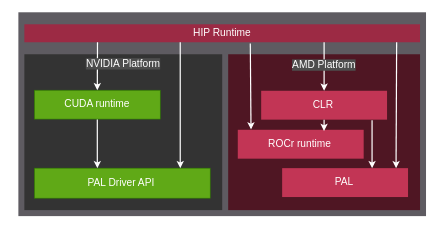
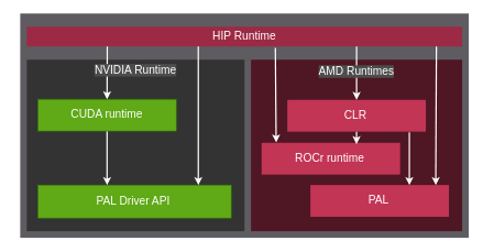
- <mxCell id="33" value="&lt;font style=&quot;background-color: rgb(77, 77, 77);&quot;&gt;NVIDIA Platform&lt;/font&gt;" style="text;html=1;strokeColor=none;fillColor=none;align=center;verticalAlign=middle;whiteSpace=wrap;rounded=0;fontSize=17;fontColor=#FFFFFF;" parent="1" vertex="1"><mxGeometry x="40" y="90" width="330" height="34.039" as="geometry" /></mxCell>
+ <mxCell id="33" value="&lt;font style=&quot;background-color: rgb(77, 77, 77);&quot;&gt;NVIDIA Runtime&lt;/font&gt;" style="text;html=1;strokeColor=none;fillColor=none;align=center;verticalAlign=middle;whiteSpace=wrap;rounded=0;fontSize=17;fontColor=#FFFFFF;" parent="1" vertex="1"><mxGeometry x="40" y="90" width="330" height="34.039" as="geometry" /></mxCell>
- <mxCell id="32" value="&lt;font face=&quot;Helvetica&quot;&gt;&lt;span style=&quot;background-color: rgb(77, 77, 77);&quot;&gt;AMD Platform&lt;/span&gt;&lt;br&gt;&lt;/font&gt;" style="text;html=1;strokeColor=none;fillColor=none;align=center;verticalAlign=middle;whiteSpace=wrap;rounded=0;fontSize=17;fontColor=#FFFFFF;" parent="1" vertex="1"><mxGeometry x="470" y="94" width="140" height="30" as="geometry" /></mxCell>
+ <mxCell id="32" value="&lt;font face=&quot;Helvetica&quot;&gt;&lt;span style=&quot;background-color: rgb(77, 77, 77);&quot;&gt;AMD Runtimes&lt;/span&gt;&lt;br&gt;&lt;/font&gt;" style="text;html=1;strokeColor=none;fillColor=none;align=center;verticalAlign=middle;whiteSpace=wrap;rounded=0;fontSize=17;fontColor=#FFFFFF;" parent="1" vertex="1"><mxGeometry x="470" y="94" width="140" height="30" as="geometry" /></mxCell>
